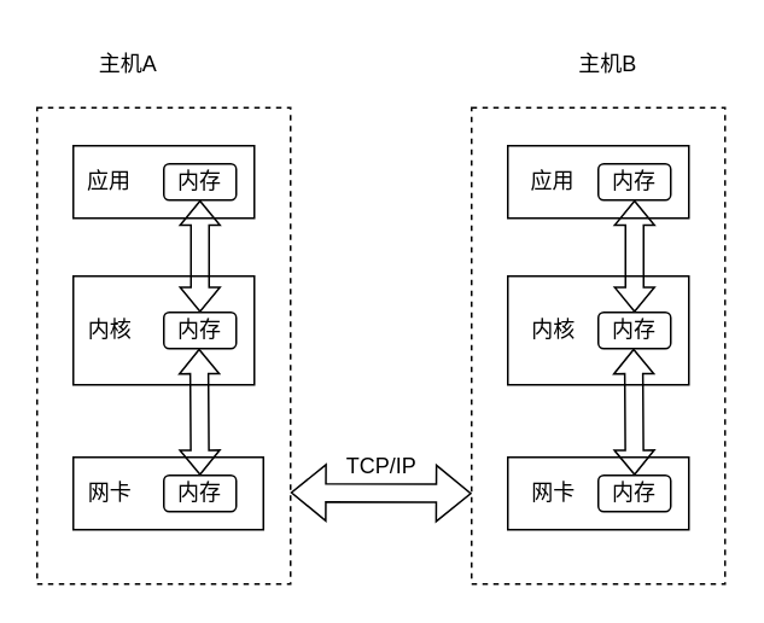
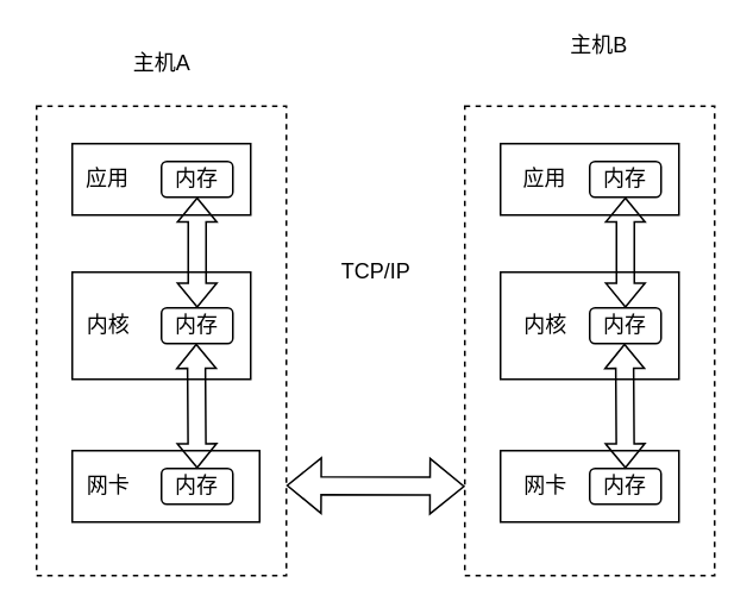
- <mxCell id="21" value="主机A" style="text;html=1;align=center;verticalAlign=middle;resizable=0;points=[];autosize=1;strokeColor=none;fillColor=none;" vertex="1" parent="1"><mxGeometry x="40" y="20" width="60" height="30" as="geometry" /></mxCell>
+ <mxCell id="21" value="主机A" style="text;html=1;align=center;verticalAlign=middle;resizable=0;points=[];autosize=1;strokeColor=none;fillColor=none;" vertex="1" parent="1"><mxGeometry x="60" y="20" width="60" height="30" as="geometry" /></mxCell>
- <mxCell id="22" value="主机B" style="text;html=1;align=center;verticalAlign=middle;resizable=0;points=[];autosize=1;strokeColor=none;fillColor=none;" vertex="1" parent="1"><mxGeometry x="305" y="20" width="60" height="30" as="geometry" /></mxCell>
+ <mxCell id="22" value="主机B" style="text;html=1;align=center;verticalAlign=middle;resizable=0;points=[];autosize=1;strokeColor=none;fillColor=none;" vertex="1" parent="1"><mxGeometry x="305" y="10" width="60" height="30" as="geometry" /></mxCell>
- <mxCell id="20" value="TCP/IP" style="text;html=1;align=center;verticalAlign=middle;resizable=0;points=[];autosize=1;strokeColor=none;fillColor=none;" vertex="1" parent="1"><mxGeometry x="180" y="242" width="60" height="30" as="geometry" /></mxCell>
+ <mxCell id="20" value="TCP/IP" style="text;html=1;align=center;verticalAlign=middle;resizable=0;points=[];autosize=1;strokeColor=none;fillColor=none;" vertex="1" parent="1"><mxGeometry x="180" y="137" width="60" height="30" as="geometry" /></mxCell>
